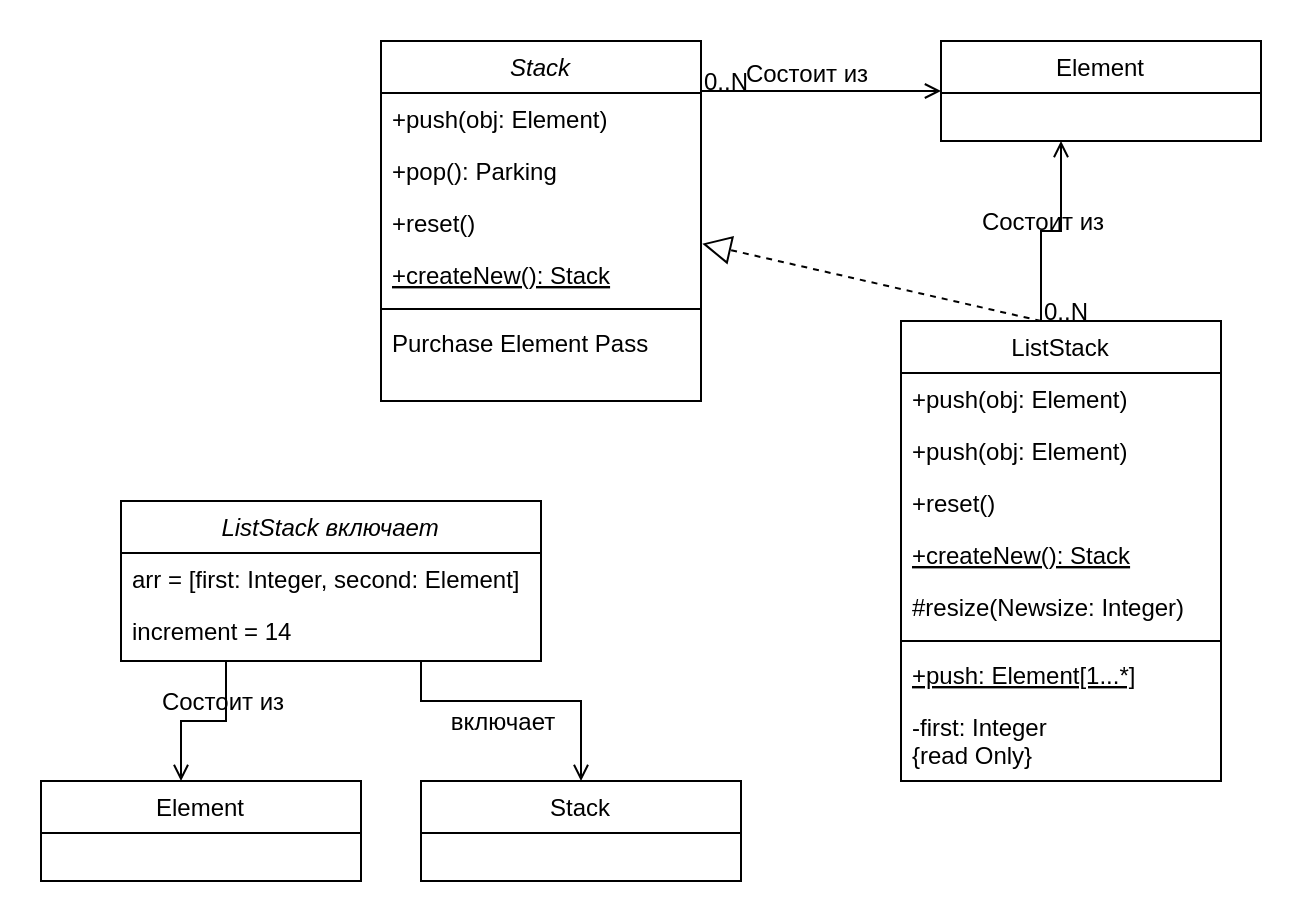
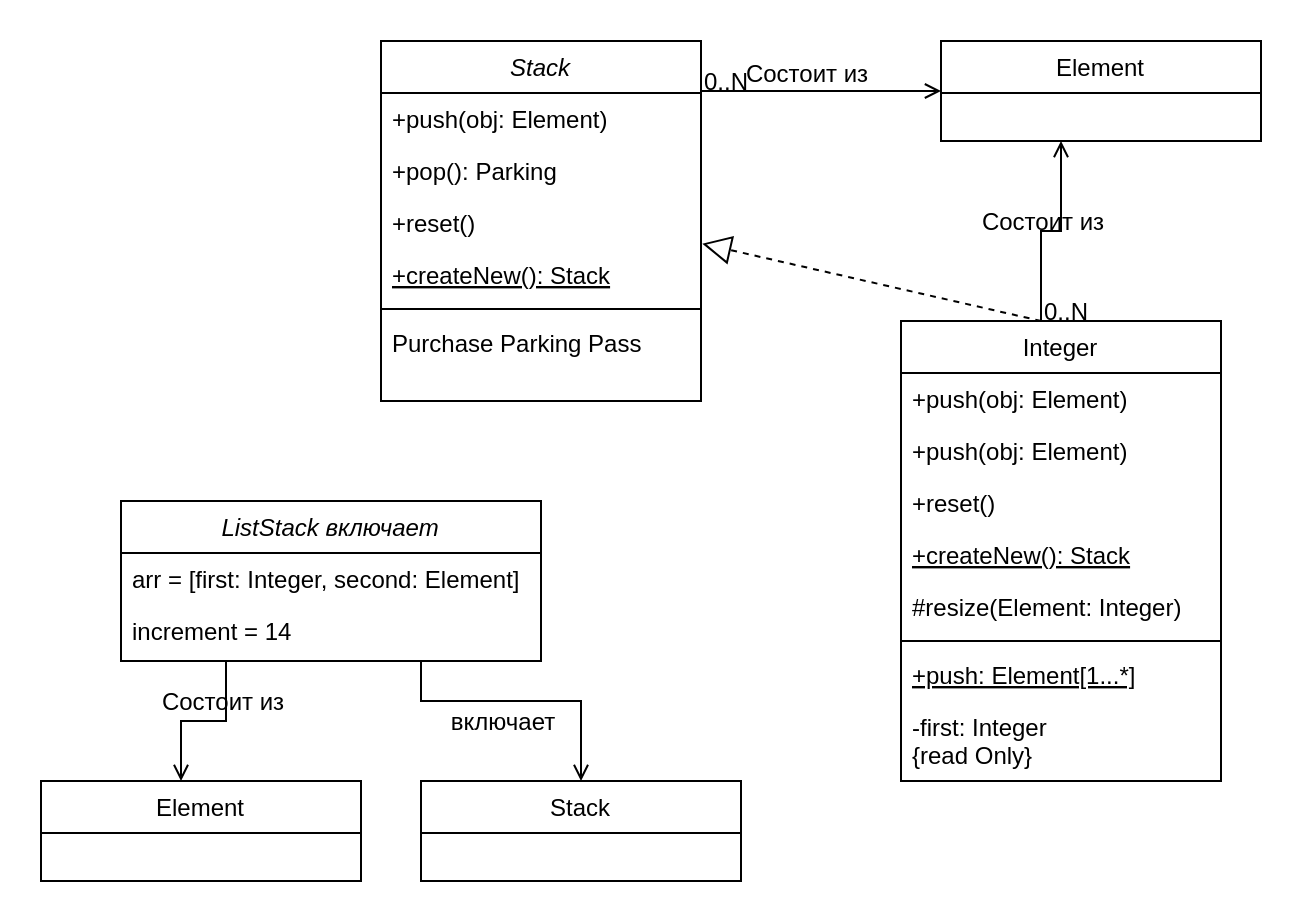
- <mxCell id="8" value="Purchase Element Pass" style="text;align=left;verticalAlign=top;spacingLeft=4;spacingRight=4;overflow=hidden;rotatable=0;points=[[0,0.5],[1,0.5]];portConstraint=eastwest;" vertex="1" parent="2"><mxGeometry y="138" width="160" height="26" as="geometry" /></mxCell>
+ <mxCell id="8" value="Purchase Parking Pass" style="text;align=left;verticalAlign=top;spacingLeft=4;spacingRight=4;overflow=hidden;rotatable=0;points=[[0,0.5],[1,0.5]];portConstraint=eastwest;" vertex="1" parent="2"><mxGeometry y="138" width="160" height="26" as="geometry" /></mxCell>
- <mxCell id="9" value="ListStack" style="swimlane;fontStyle=0;align=center;verticalAlign=top;childLayout=stackLayout;horizontal=1;startSize=26;horizontalStack=0;resizeParent=1;resizeLast=0;collapsible=1;marginBottom=0;rounded=0;shadow=0;strokeWidth=1;" vertex="1" parent="1"><mxGeometry x="450" y="160" width="160" height="230" as="geometry"><mxRectangle x="130" y="380" width="160" height="26" as="alternateBounds" /></mxGeometry></mxCell>
+ <mxCell id="9" value="Integer" style="swimlane;fontStyle=0;align=center;verticalAlign=top;childLayout=stackLayout;horizontal=1;startSize=26;horizontalStack=0;resizeParent=1;resizeLast=0;collapsible=1;marginBottom=0;rounded=0;shadow=0;strokeWidth=1;" vertex="1" parent="1"><mxGeometry x="450" y="160" width="160" height="230" as="geometry"><mxRectangle x="130" y="380" width="160" height="26" as="alternateBounds" /></mxGeometry></mxCell>
- <mxCell id="14" value="#resize(Newsize: Integer)" style="text;align=left;verticalAlign=top;spacingLeft=4;spacingRight=4;overflow=hidden;rotatable=0;points=[[0,0.5],[1,0.5]];portConstraint=eastwest;" vertex="1" parent="9"><mxGeometry y="130" width="160" height="26" as="geometry" /></mxCell>
+ <mxCell id="14" value="#resize(Element: Integer)" style="text;align=left;verticalAlign=top;spacingLeft=4;spacingRight=4;overflow=hidden;rotatable=0;points=[[0,0.5],[1,0.5]];portConstraint=eastwest;" vertex="1" parent="9"><mxGeometry y="130" width="160" height="26" as="geometry" /></mxCell>
